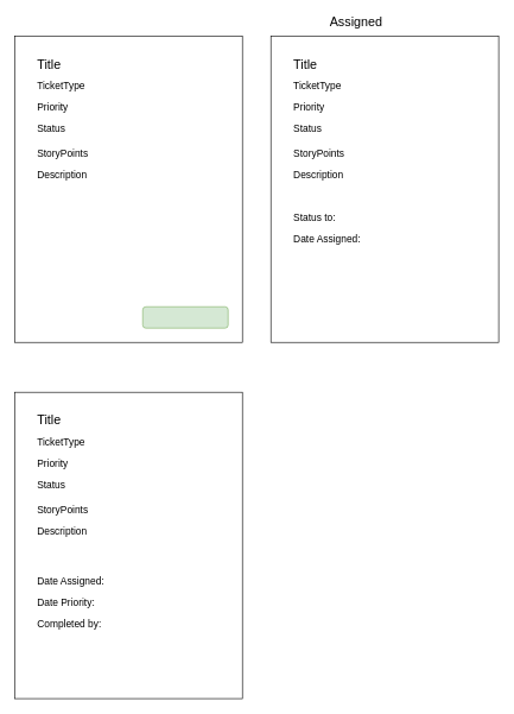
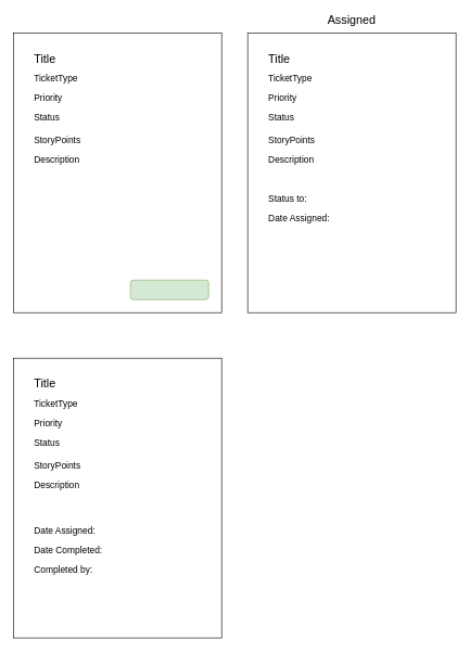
- <mxCell id="20" value="&lt;font style=&quot;font-size: 18px&quot;&gt;Assigned&lt;/font&gt;" style="text;html=1;strokeColor=none;fillColor=none;align=center;verticalAlign=middle;whiteSpace=wrap;rounded=0;" vertex="1" parent="1"><mxGeometry x="420" y="20" width="160" height="20" as="geometry" /></mxCell>
+ <mxCell id="20" value="&lt;font style=&quot;font-size: 18px&quot;&gt;Assigned&lt;/font&gt;" style="text;html=1;strokeColor=none;fillColor=none;align=center;verticalAlign=middle;whiteSpace=wrap;rounded=0;" vertex="1" parent="1"><mxGeometry x="460" y="20" width="160" height="20" as="geometry" /></mxCell>
- <mxCell id="32" value="&lt;span style=&quot;font-size: 14px&quot;&gt;Date Priority:&lt;/span&gt;" style="text;html=1;strokeColor=none;fillColor=none;align=left;verticalAlign=middle;whiteSpace=wrap;rounded=0;" vertex="1" parent="1"><mxGeometry x="50" y="830" width="120" height="30" as="geometry" /></mxCell>
+ <mxCell id="32" value="&lt;span style=&quot;font-size: 14px&quot;&gt;Date Completed:&lt;/span&gt;" style="text;html=1;strokeColor=none;fillColor=none;align=left;verticalAlign=middle;whiteSpace=wrap;rounded=0;" vertex="1" parent="1"><mxGeometry x="50" y="830" width="120" height="30" as="geometry" /></mxCell>
